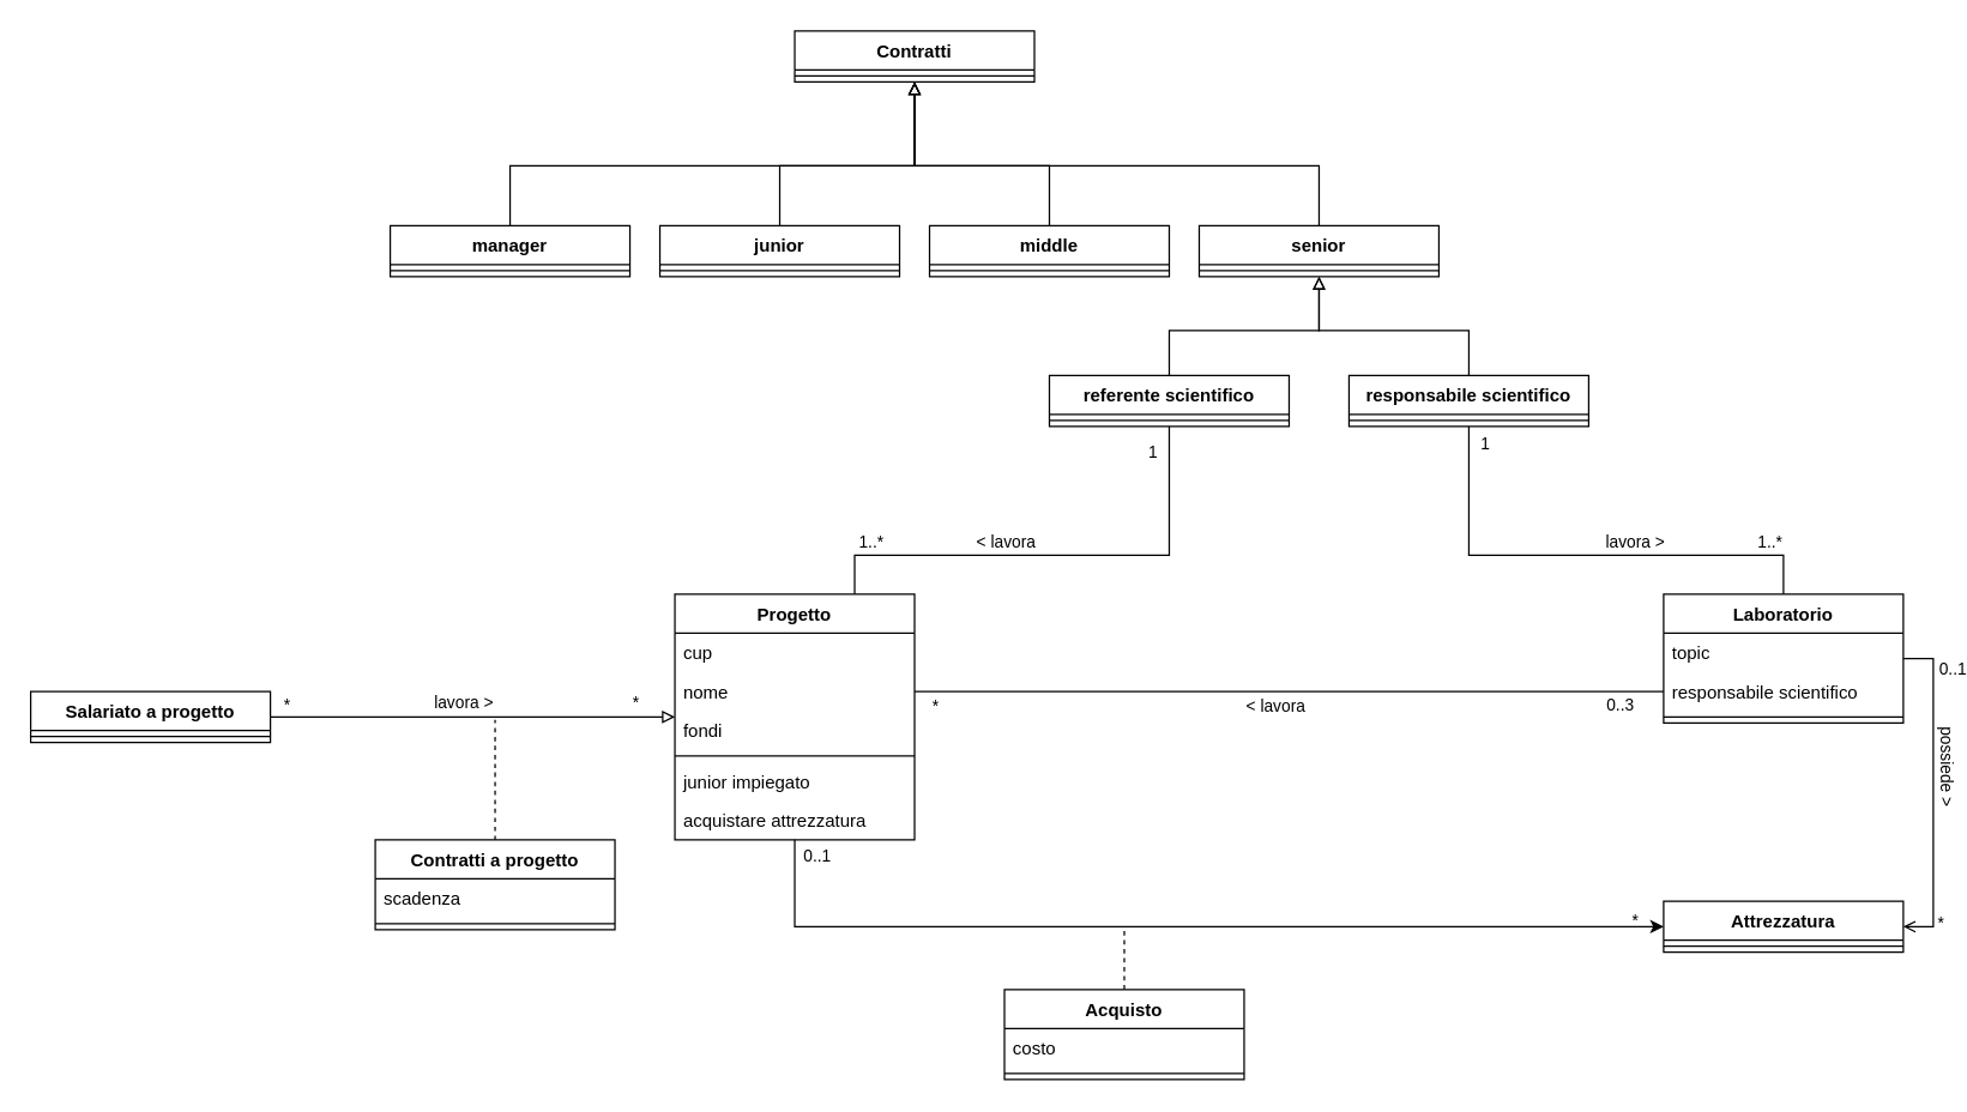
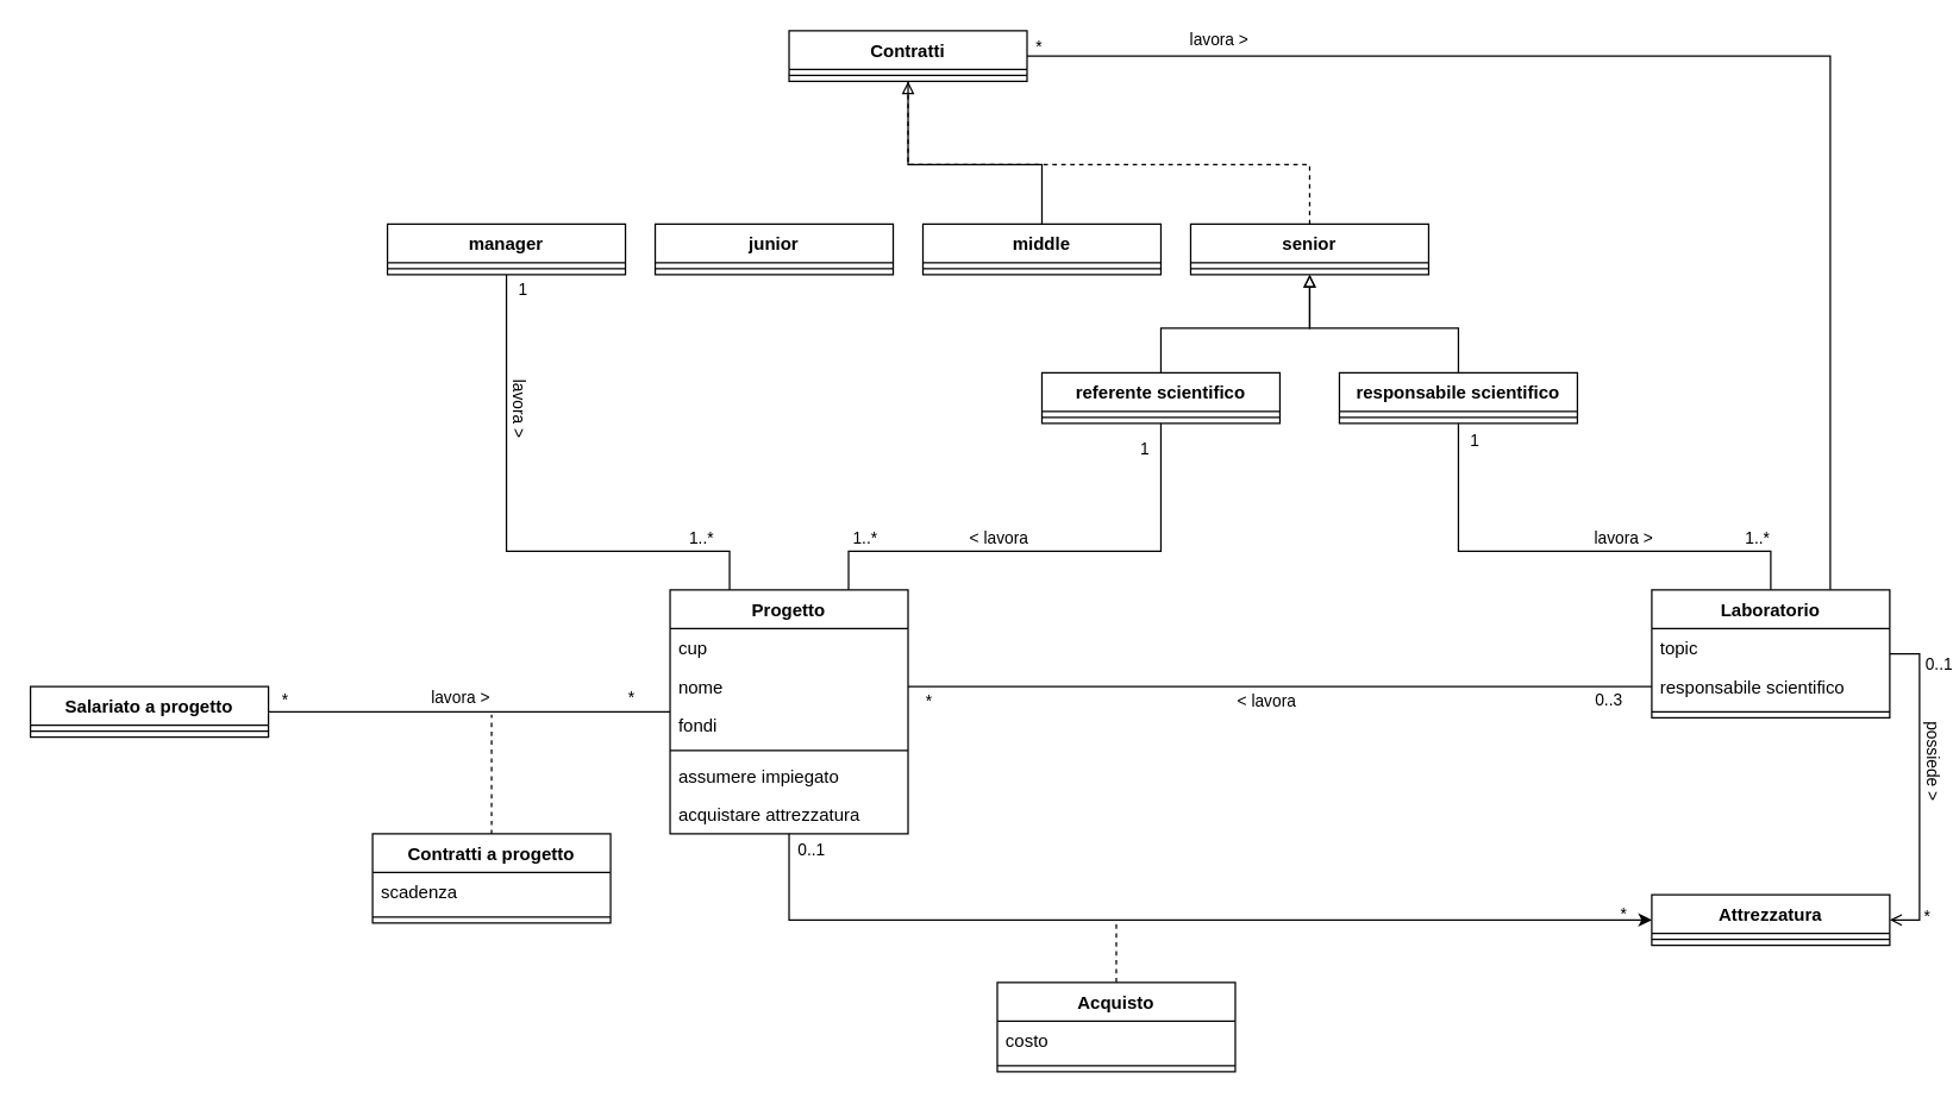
+ <mxCell id="2" style="edgeStyle=orthogonalEdgeStyle;rounded=0;orthogonalLoop=1;jettySize=auto;html=1;exitX=1;exitY=0.5;exitDx=0;exitDy=0;entryX=0.75;entryY=0;entryDx=0;entryDy=0;endArrow=none;endFill=0;" parent="1" source="6" target="12" edge="1"><mxGeometry relative="1" as="geometry"><Array as="points"><mxPoint x="1230" y="37" /></Array></mxGeometry></mxCell>
+ <mxCell id="3" value="lavora &amp;gt;" style="edgeLabel;html=1;align=center;verticalAlign=middle;resizable=0;points=[];" parent="2" vertex="1" connectable="0"><mxGeometry x="-0.141" y="1" relative="1" as="geometry"><mxPoint x="-258" y="-11" as="offset" /></mxGeometry></mxCell>
+ <mxCell id="4" value="0..1" style="edgeLabel;html=1;align=center;verticalAlign=middle;resizable=0;points=[];" parent="2" vertex="1" connectable="0"><mxGeometry x="0.736" y="1" relative="1" as="geometry"><mxPoint x="19" y="127" as="offset" /></mxGeometry></mxCell>
+ <mxCell id="5" value="*" style="edgeLabel;html=1;align=center;verticalAlign=middle;resizable=0;points=[];labelBackgroundColor=none;" parent="2" vertex="1" connectable="0"><mxGeometry x="-0.9" relative="1" as="geometry"><mxPoint x="-38" y="-7" as="offset" /></mxGeometry></mxCell>
- <mxCell id="55" style="edgeStyle=orthogonalEdgeStyle;rounded=0;orthogonalLoop=1;jettySize=auto;html=1;exitX=0.5;exitY=0;exitDx=0;exitDy=0;endArrow=block;endFill=0;entryX=0.5;entryY=1;entryDx=0;entryDy=0;" edge="1" parent="1" source="60" target="6"><mxGeometry relative="1" as="geometry"><mxPoint x="530" y="310" as="targetPoint" /><Array as="points"><mxPoint x="340" y="110" /><mxPoint x="610" y="110" /><mxPoint x="610" y="54" /></Array></mxGeometry></mxCell>
- <mxCell id="52" style="edgeStyle=orthogonalEdgeStyle;rounded=0;orthogonalLoop=1;jettySize=auto;html=1;exitX=0.5;exitY=0;exitDx=0;exitDy=0;endArrow=block;endFill=0;entryX=0.5;entryY=1;entryDx=0;entryDy=0;" edge="1" parent="1" source="53" target="6"><mxGeometry relative="1" as="geometry"><mxPoint x="560" y="-50" as="targetPoint" /><Array as="points"><mxPoint x="880" y="110" /><mxPoint x="610" y="110" /><mxPoint x="610" y="54" /></Array></mxGeometry></mxCell>
+ <mxCell id="52" style="edgeStyle=orthogonalEdgeStyle;rounded=0;orthogonalLoop=1;jettySize=auto;html=1;exitX=0.5;exitY=0;exitDx=0;exitDy=0;endArrow=block;endFill=0;entryX=0.5;entryY=1;entryDx=0;entryDy=0;dashed=1;" edge="1" parent="1" source="53" target="6"><mxGeometry relative="1" as="geometry"><mxPoint x="560" y="-50" as="targetPoint" /><Array as="points"><mxPoint x="880" y="110" /><mxPoint x="610" y="110" /><mxPoint x="610" y="54" /></Array></mxGeometry></mxCell>
- <mxCell id="49" style="edgeStyle=orthogonalEdgeStyle;rounded=0;orthogonalLoop=1;jettySize=auto;html=1;exitX=0.5;exitY=0;exitDx=0;exitDy=0;endArrow=block;endFill=0;entryX=0.5;entryY=1;entryDx=0;entryDy=0;" edge="1" parent="1" source="50" target="6"><mxGeometry relative="1" as="geometry"><mxPoint x="530" y="310" as="targetPoint" /><Array as="points"><mxPoint x="700" y="110" /><mxPoint x="610" y="110" /><mxPoint x="610" y="54" /></Array></mxGeometry></mxCell>
+ <mxCell id="49" style="edgeStyle=orthogonalEdgeStyle;rounded=0;orthogonalLoop=1;jettySize=auto;html=1;exitX=0.5;exitY=0;exitDx=0;exitDy=0;endArrow=none;endFill=0;entryX=0.5;entryY=1;entryDx=0;entryDy=0;" edge="1" parent="1" source="50" target="6"><mxGeometry relative="1" as="geometry"><mxPoint x="530" y="310" as="targetPoint" /><Array as="points"><mxPoint x="700" y="110" /><mxPoint x="610" y="110" /><mxPoint x="610" y="54" /></Array></mxGeometry></mxCell>
- <mxCell id="46" style="rounded=0;orthogonalLoop=1;jettySize=auto;html=1;exitX=0.5;exitY=0;exitDx=0;exitDy=0;endArrow=block;endFill=0;edgeStyle=orthogonalEdgeStyle;entryX=0.5;entryY=1;entryDx=0;entryDy=0;" edge="1" parent="1" source="47" target="6"><mxGeometry relative="1" as="geometry"><mxPoint x="550" y="-50" as="targetPoint" /><Array as="points"><mxPoint x="520" y="110" /><mxPoint x="610" y="110" /><mxPoint x="610" y="54" /></Array></mxGeometry></mxCell>
+ <mxCell id="56" style="edgeStyle=orthogonalEdgeStyle;rounded=0;orthogonalLoop=1;jettySize=auto;html=1;exitX=0.5;exitY=1;exitDx=0;exitDy=0;entryX=0.25;entryY=0;entryDx=0;entryDy=0;endArrow=none;endFill=0;" edge="1" parent="1" source="60" target="23"><mxGeometry relative="1" as="geometry"><Array as="points"><mxPoint x="340" y="370" /><mxPoint x="490" y="370" /></Array></mxGeometry></mxCell>
+ <mxCell id="57" value="1..*" style="edgeLabel;html=1;align=center;verticalAlign=middle;resizable=0;points=[];labelBackgroundColor=none;" vertex="1" connectable="0" parent="56"><mxGeometry x="0.975" y="1" relative="1" as="geometry"><mxPoint x="-21" y="-31" as="offset" /></mxGeometry></mxCell>
+ <mxCell id="58" value="1" style="edgeLabel;html=1;align=center;verticalAlign=middle;resizable=0;points=[];" vertex="1" connectable="0" parent="56"><mxGeometry x="-0.981" y="1" relative="1" as="geometry"><mxPoint x="9" y="6" as="offset" /></mxGeometry></mxCell>
+ <mxCell id="59" value="lavora &amp;gt;" style="edgeLabel;html=1;align=center;verticalAlign=middle;resizable=0;points=[];rotation=90;" vertex="1" connectable="0" parent="56"><mxGeometry x="-0.452" relative="1" as="geometry"><mxPoint x="10" y="-10" as="offset" /></mxGeometry></mxCell>
- <mxCell id="38" style="edgeStyle=orthogonalEdgeStyle;rounded=0;orthogonalLoop=1;jettySize=auto;html=1;exitX=1;exitY=0.5;exitDx=0;exitDy=0;entryX=0;entryY=0.5;entryDx=0;entryDy=0;startArrow=none;startFill=0;endArrow=block;endFill=0;" parent="1" source="42" target="23" edge="1"><mxGeometry relative="1" as="geometry" /></mxCell>
+ <mxCell id="38" style="edgeStyle=orthogonalEdgeStyle;rounded=0;orthogonalLoop=1;jettySize=auto;html=1;exitX=1;exitY=0.5;exitDx=0;exitDy=0;entryX=0;entryY=0.5;entryDx=0;entryDy=0;startArrow=none;startFill=0;endArrow=none;endFill=0;" parent="1" source="42" target="23" edge="1"><mxGeometry relative="1" as="geometry" /></mxCell>
- <mxCell id="28" value="junior impiegato" style="text;strokeColor=none;fillColor=none;align=left;verticalAlign=top;spacingLeft=4;spacingRight=4;overflow=hidden;rotatable=0;points=[[0,0.5],[1,0.5]];portConstraint=eastwest;" vertex="1" parent="23"><mxGeometry y="112" width="160" height="26" as="geometry" /></mxCell>
+ <mxCell id="28" value="assumere impiegato" style="text;strokeColor=none;fillColor=none;align=left;verticalAlign=top;spacingLeft=4;spacingRight=4;overflow=hidden;rotatable=0;points=[[0,0.5],[1,0.5]];portConstraint=eastwest;" vertex="1" parent="23"><mxGeometry y="112" width="160" height="26" as="geometry" /></mxCell>
